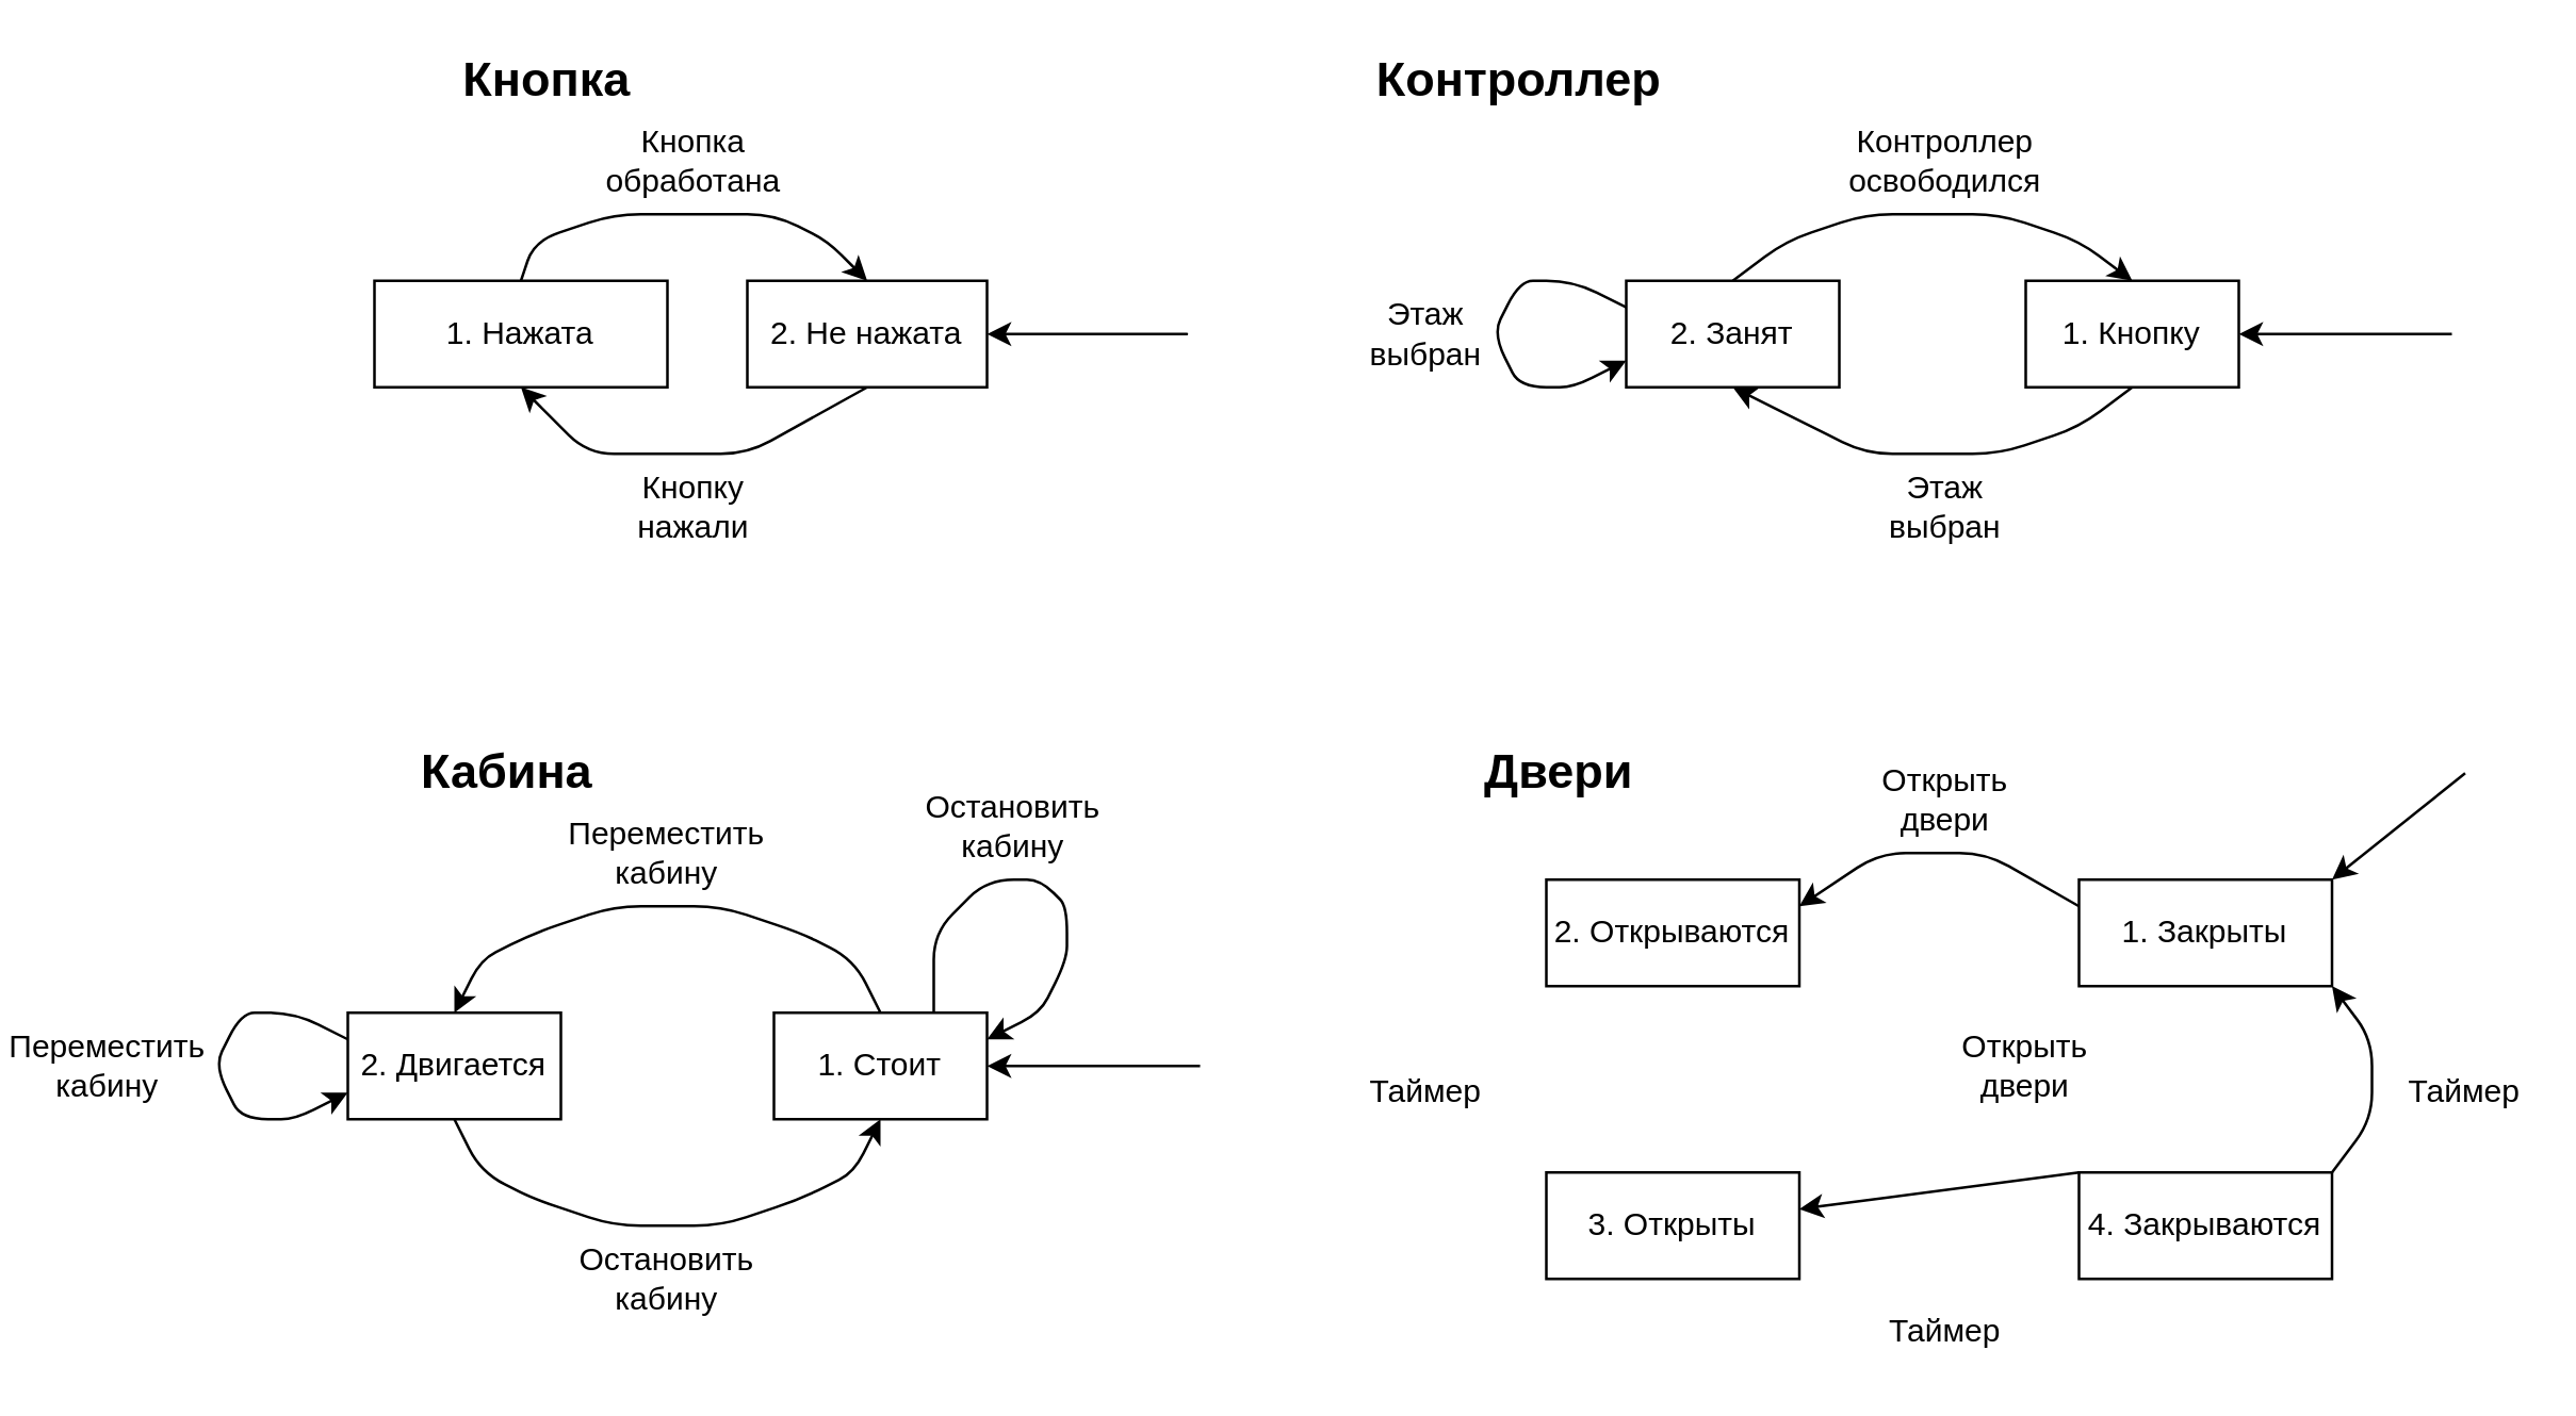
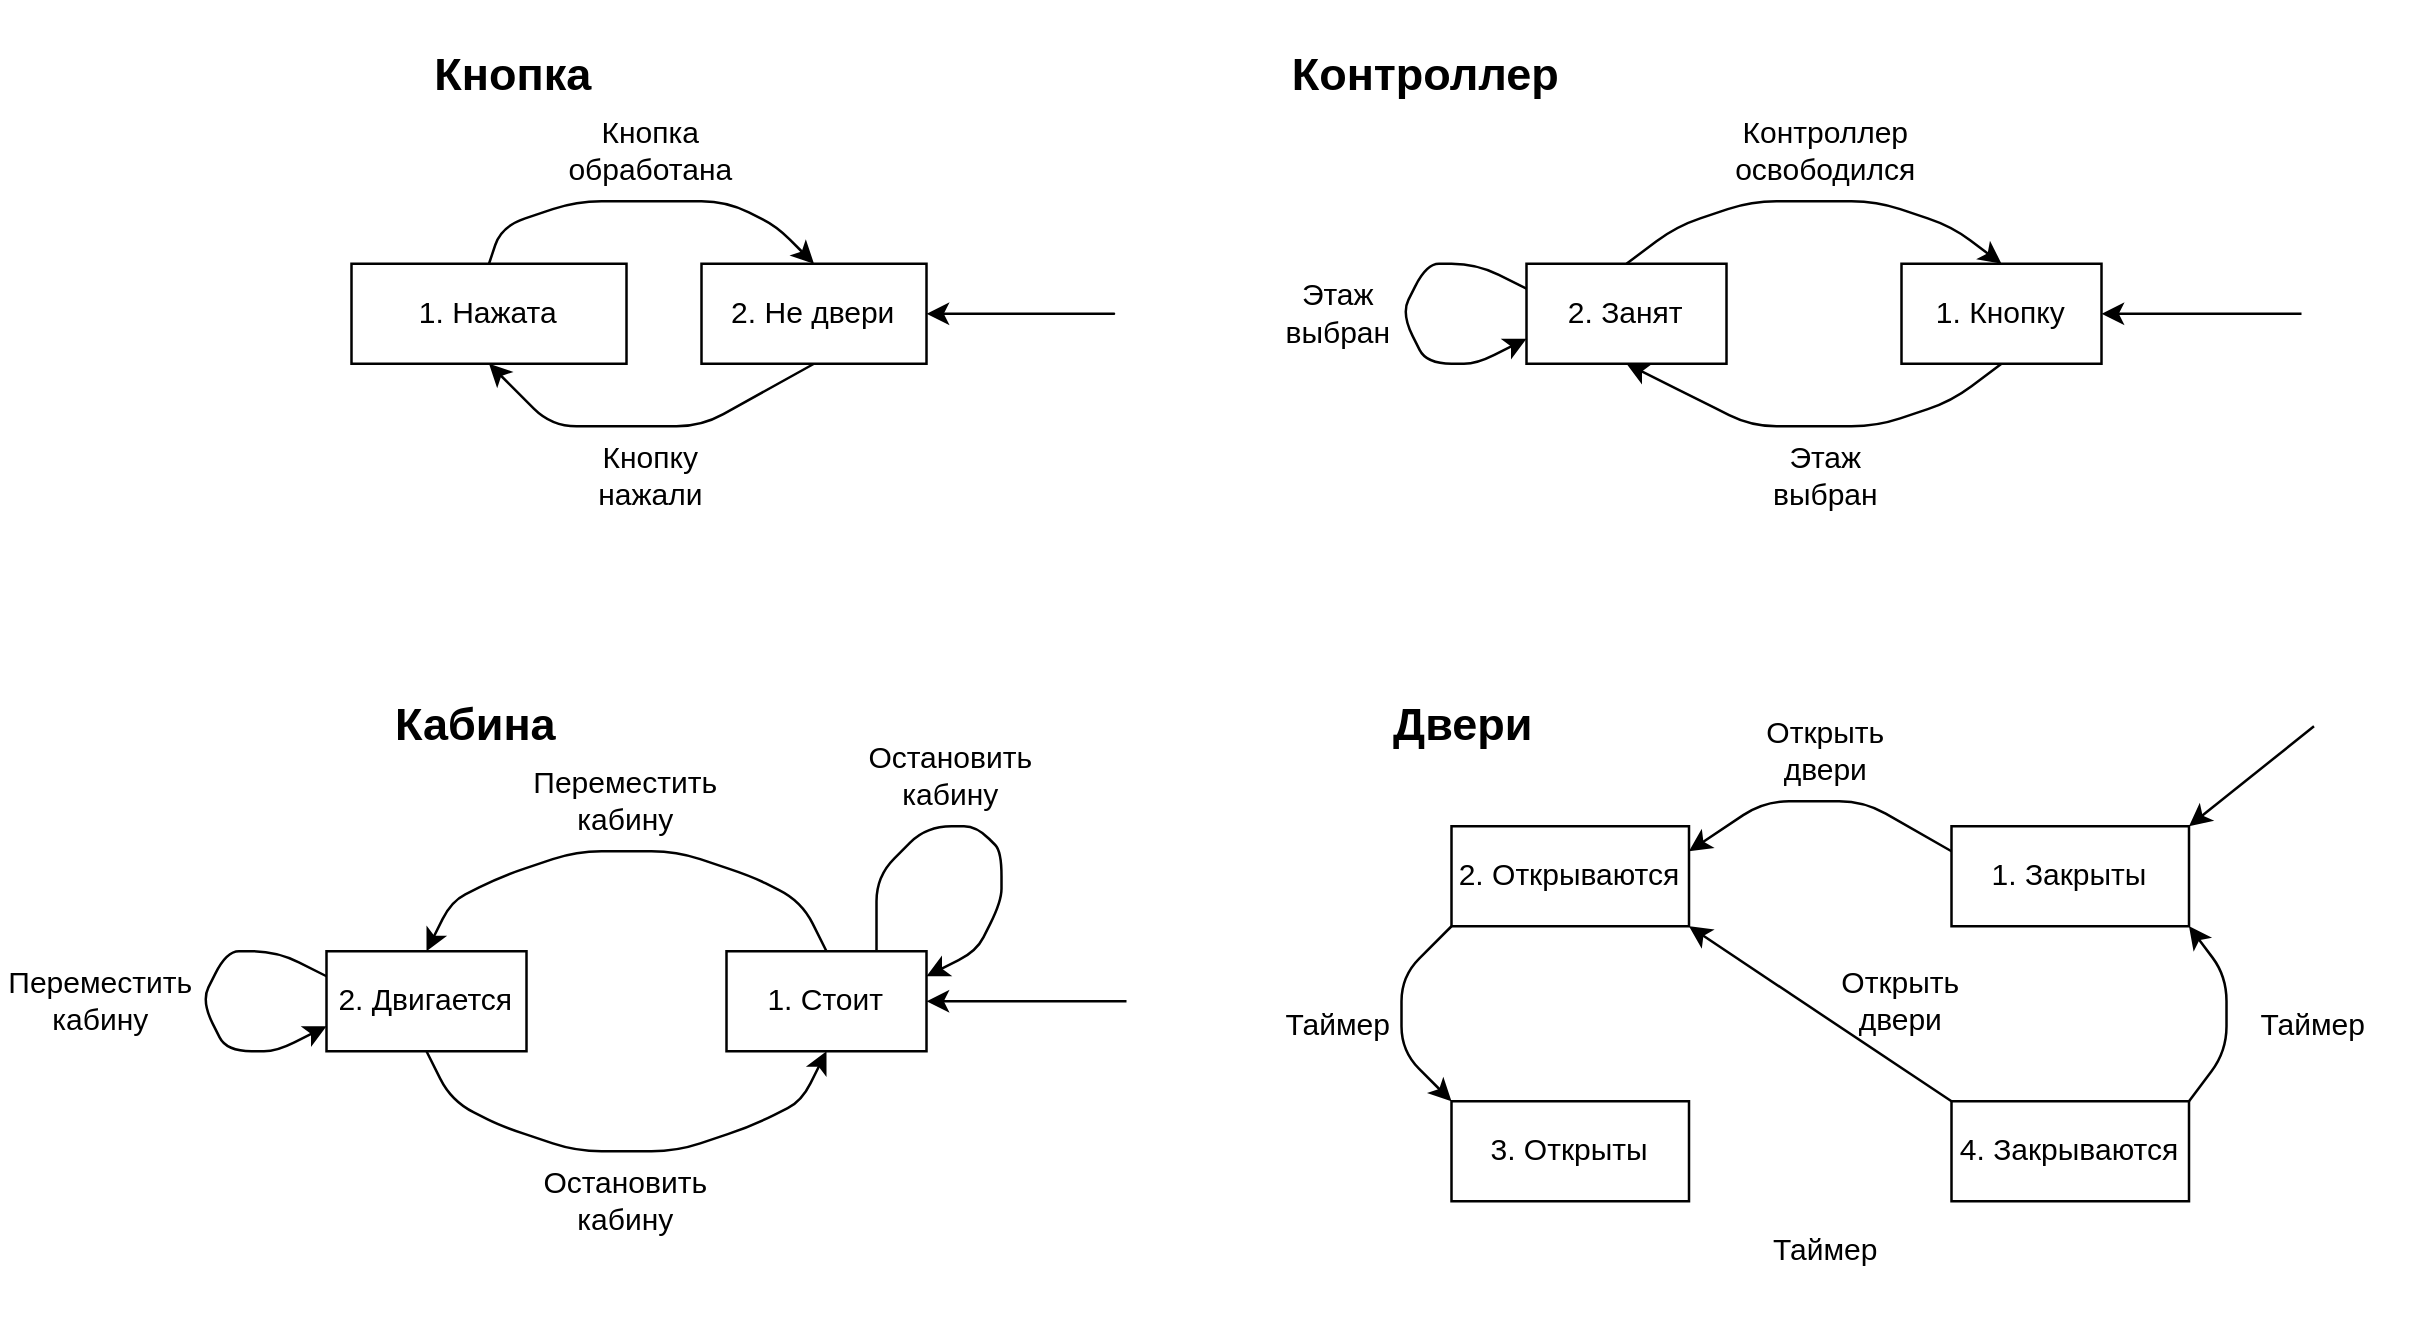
- <mxCell id="27" value="2. Не нажата" style="rounded=0;whiteSpace=wrap;html=1;" vertex="1" parent="1"><mxGeometry x="280" y="105" width="90" height="40" as="geometry" /></mxCell>
+ <mxCell id="27" value="2. Не двери" style="rounded=0;whiteSpace=wrap;html=1;" vertex="1" parent="1"><mxGeometry x="280" y="105" width="90" height="40" as="geometry" /></mxCell>
+ <mxCell id="12" value="" style="endArrow=classic;html=1;exitX=0;exitY=1;exitDx=0;exitDy=0;entryX=0;entryY=0;entryDx=0;entryDy=0;" edge="1" parent="1" source="22" target="23"><mxGeometry width="50" height="50" relative="1" as="geometry"><mxPoint x="598.96" y="363" as="sourcePoint" /><mxPoint x="607.687" y="437.601" as="targetPoint" /><Array as="points"><mxPoint x="560" y="390" /><mxPoint x="560" y="420" /></Array></mxGeometry></mxCell>
- <mxCell id="15" value="" style="endArrow=classic;html=1;exitX=0;exitY=0;exitDx=0;exitDy=0;" edge="1" parent="1" source="24" target="23"><mxGeometry width="50" height="50" relative="1" as="geometry"><mxPoint x="788.137" y="437.346" as="sourcePoint" /><mxPoint x="671.82" y="372.678" as="targetPoint" /></mxGeometry></mxCell>
+ <mxCell id="15" value="" style="endArrow=classic;html=1;entryX=1;entryY=1;entryDx=0;entryDy=0;exitX=0;exitY=0;exitDx=0;exitDy=0;" edge="1" parent="1" source="24" target="22"><mxGeometry width="50" height="50" relative="1" as="geometry"><mxPoint x="788.137" y="437.346" as="sourcePoint" /><mxPoint x="671.82" y="372.678" as="targetPoint" /></mxGeometry></mxCell>
